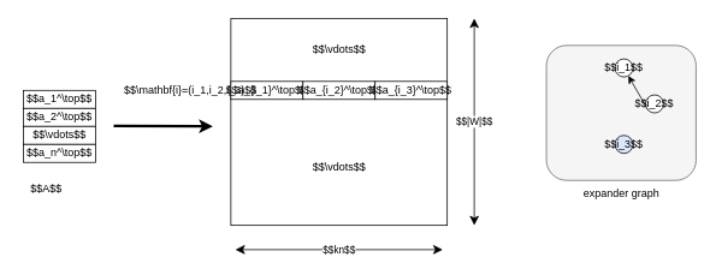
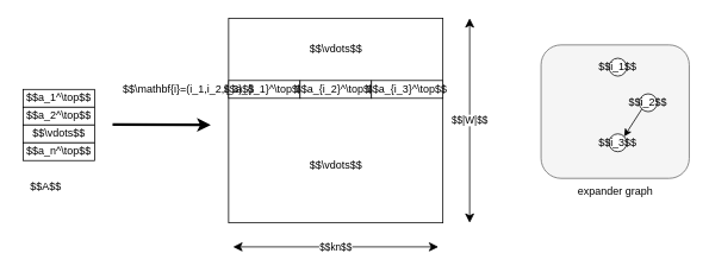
- <mxCell id="19" style="edgeStyle=none;html=1;exitX=0;exitY=1;exitDx=0;exitDy=0;" edge="1" parent="1" source="20" target="18"><mxGeometry relative="1" as="geometry" /></mxCell>
+ <mxCell id="19" style="edgeStyle=none;html=1;exitX=0;exitY=1;exitDx=0;exitDy=0;entryX=1;entryY=0;entryDx=0;entryDy=0;" edge="1" parent="1" source="20" target="21"><mxGeometry relative="1" as="geometry" /></mxCell>
- <mxCell id="21" value="$$i_3$$" style="ellipse;whiteSpace=wrap;html=1;fillColor=#dae8fc;" vertex="1" parent="1"><mxGeometry x="681" y="150" width="20" height="20" as="geometry" /></mxCell>
+ <mxCell id="21" value="$$i_3$$" style="ellipse;whiteSpace=wrap;html=1;" vertex="1" parent="1"><mxGeometry x="681" y="150" width="20" height="20" as="geometry" /></mxCell>
